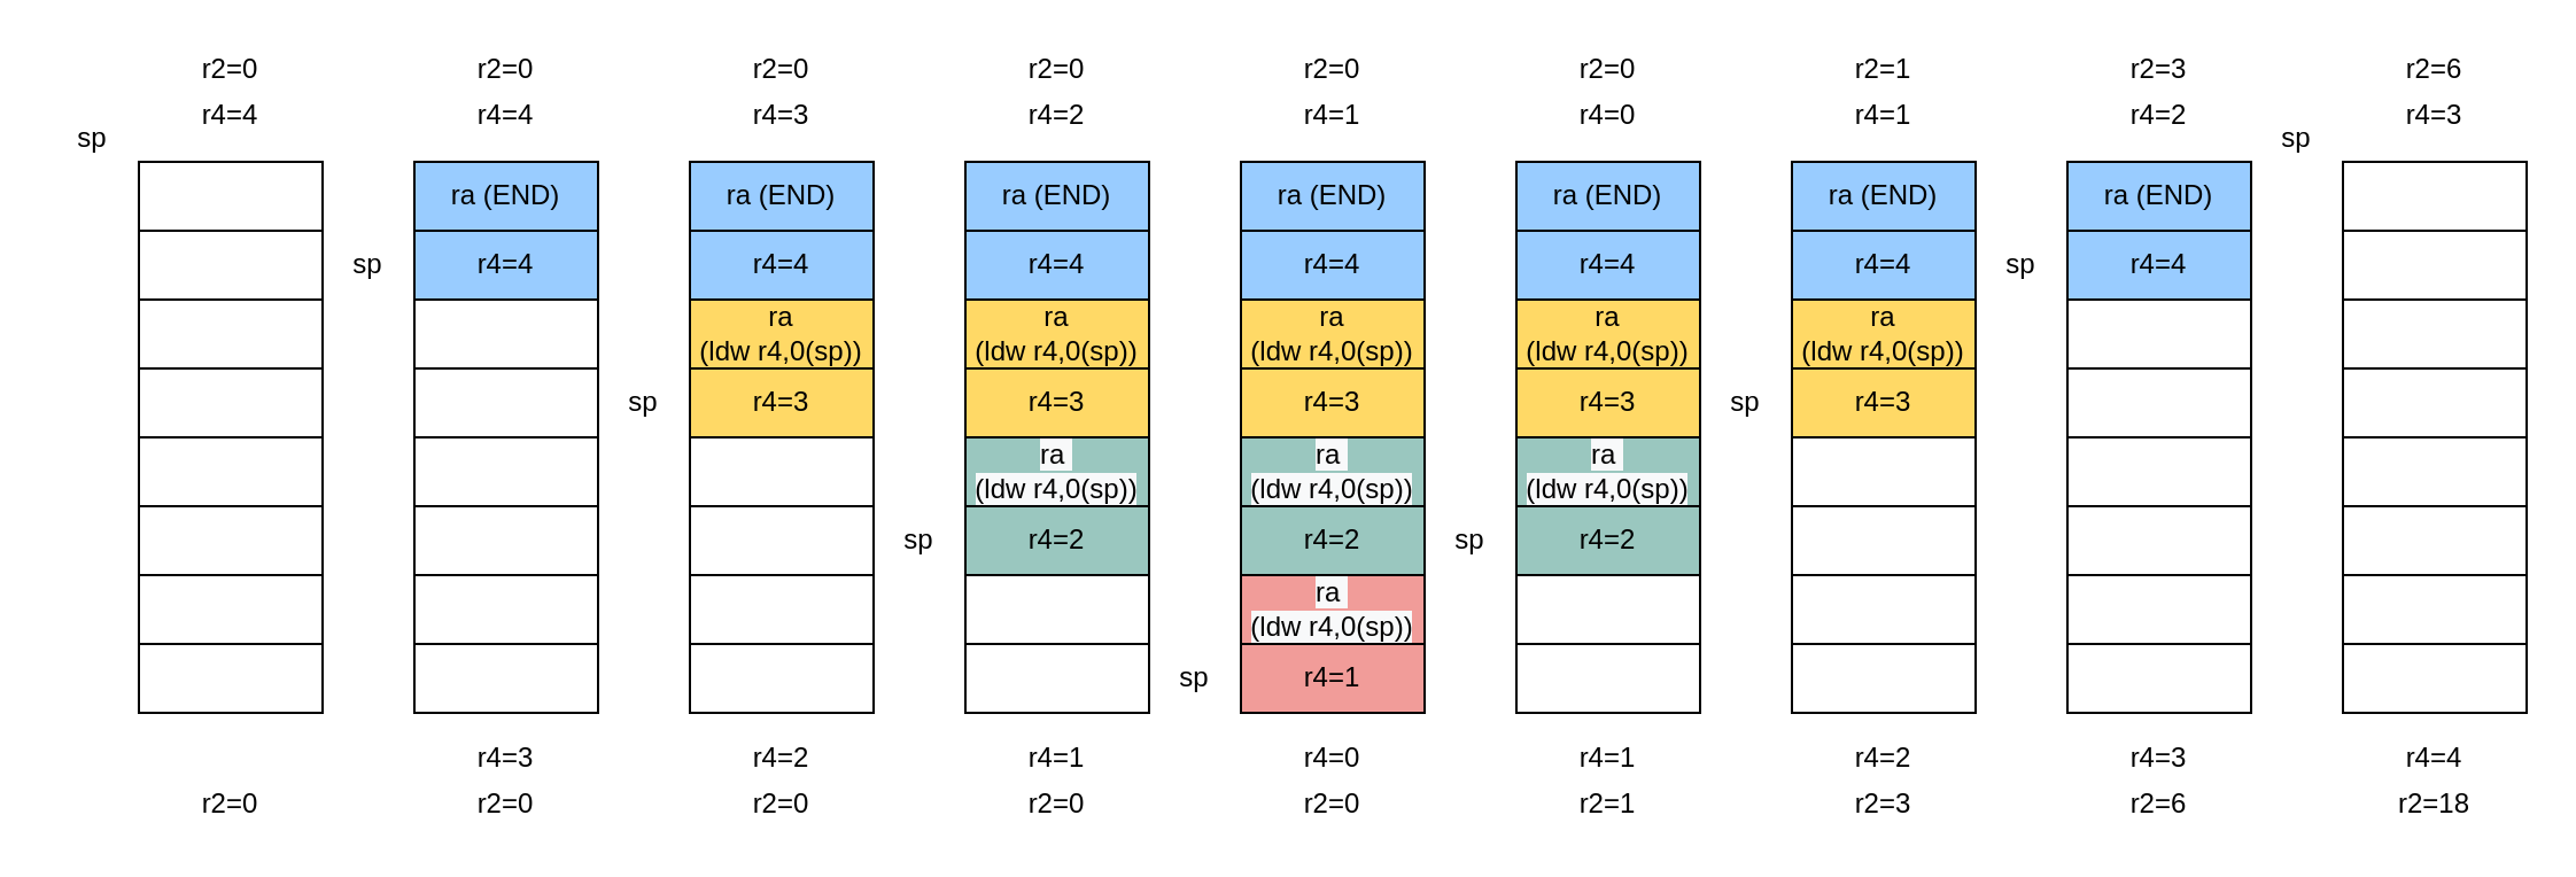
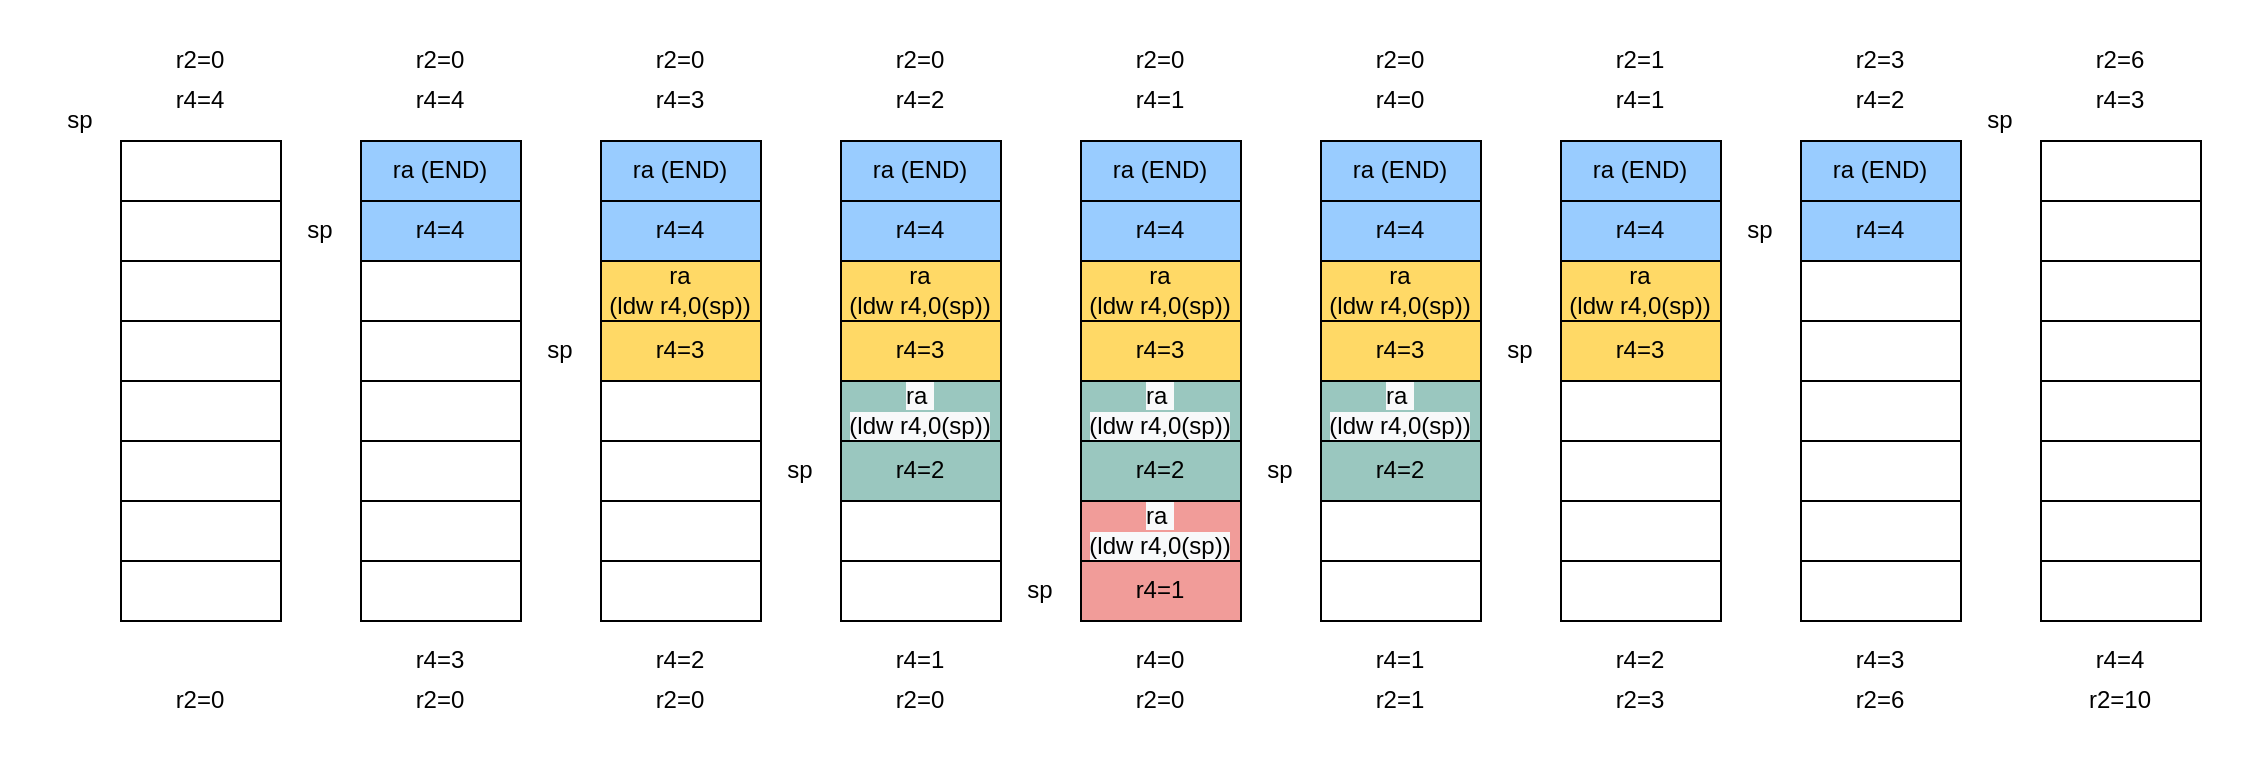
- <mxCell id="108" value="r2=18" style="text;html=1;strokeColor=none;fillColor=none;align=center;verticalAlign=middle;whiteSpace=wrap;rounded=0;" vertex="1" parent="1"><mxGeometry x="1040" y="340" width="40" height="20" as="geometry" /></mxCell>
+ <mxCell id="108" value="r2=10" style="text;html=1;strokeColor=none;fillColor=none;align=center;verticalAlign=middle;whiteSpace=wrap;rounded=0;" vertex="1" parent="1"><mxGeometry x="1040" y="340" width="40" height="20" as="geometry" /></mxCell>
